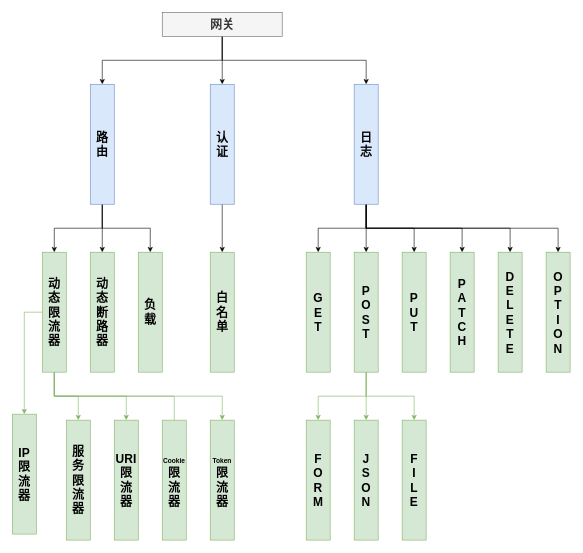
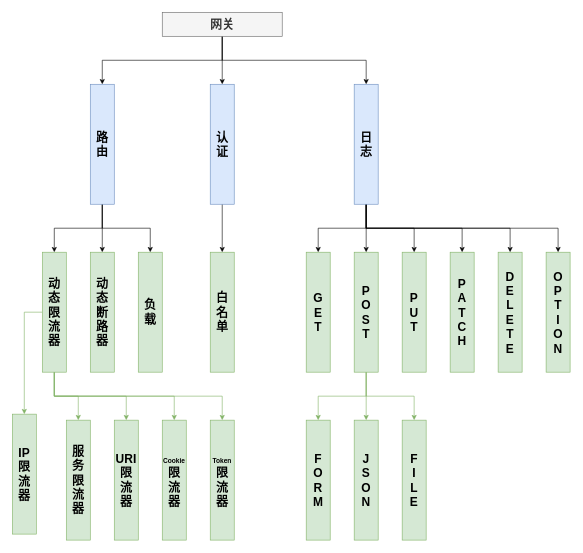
- <mxCell id="13" style="edgeStyle=orthogonalEdgeStyle;rounded=0;orthogonalLoop=1;jettySize=auto;html=1;exitX=1;exitY=0.5;exitDx=0;exitDy=0;fontSize=20;fillColor=#d5e8d4;strokeColor=#82b366;endArrow=none;" parent="1" source="15" target="32" edge="1"><mxGeometry relative="1" as="geometry" /></mxCell>
+ <mxCell id="13" style="edgeStyle=orthogonalEdgeStyle;rounded=0;orthogonalLoop=1;jettySize=auto;html=1;exitX=1;exitY=0.5;exitDx=0;exitDy=0;fontSize=20;fillColor=#d5e8d4;strokeColor=#82b366;" parent="1" source="15" target="32" edge="1"><mxGeometry relative="1" as="geometry" /></mxCell>
